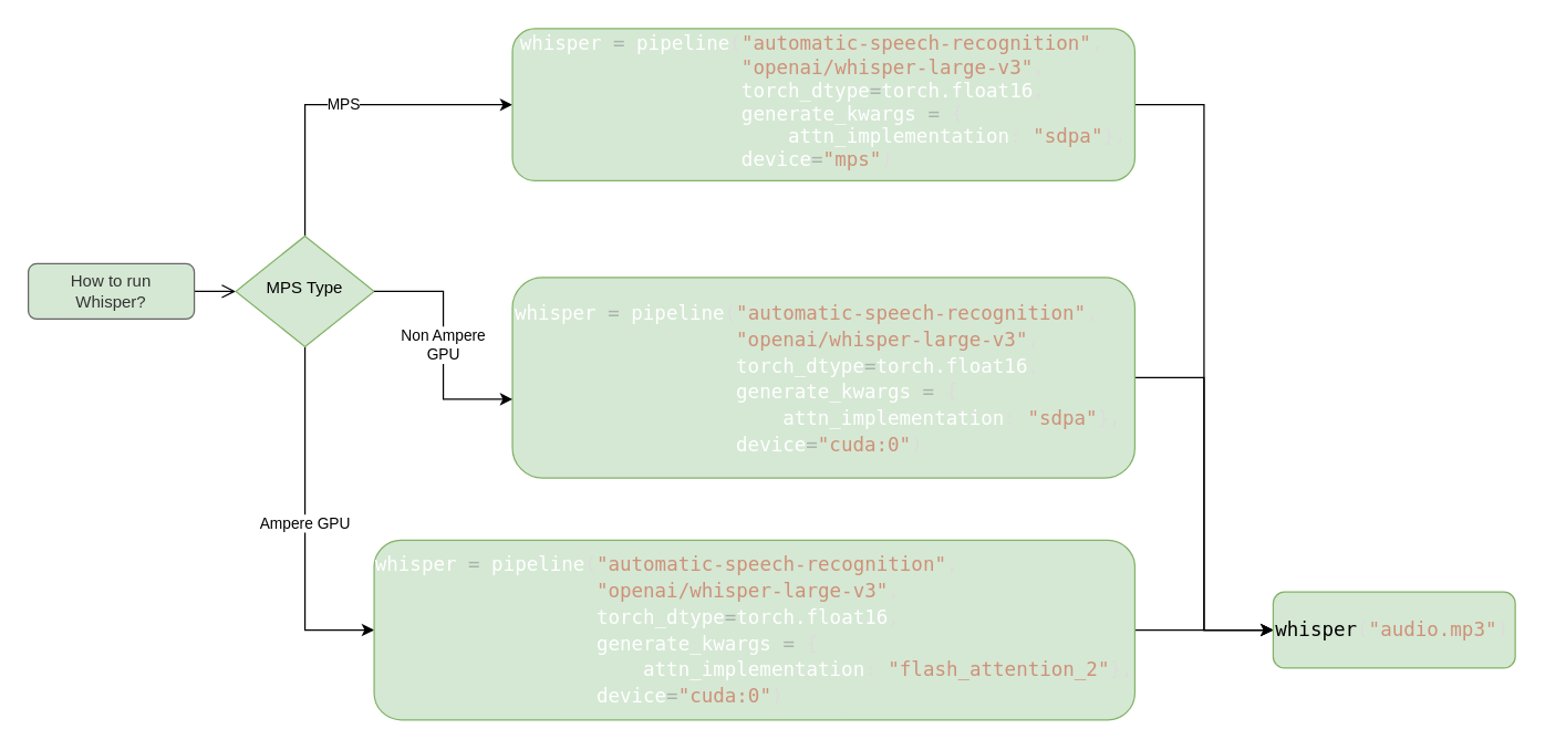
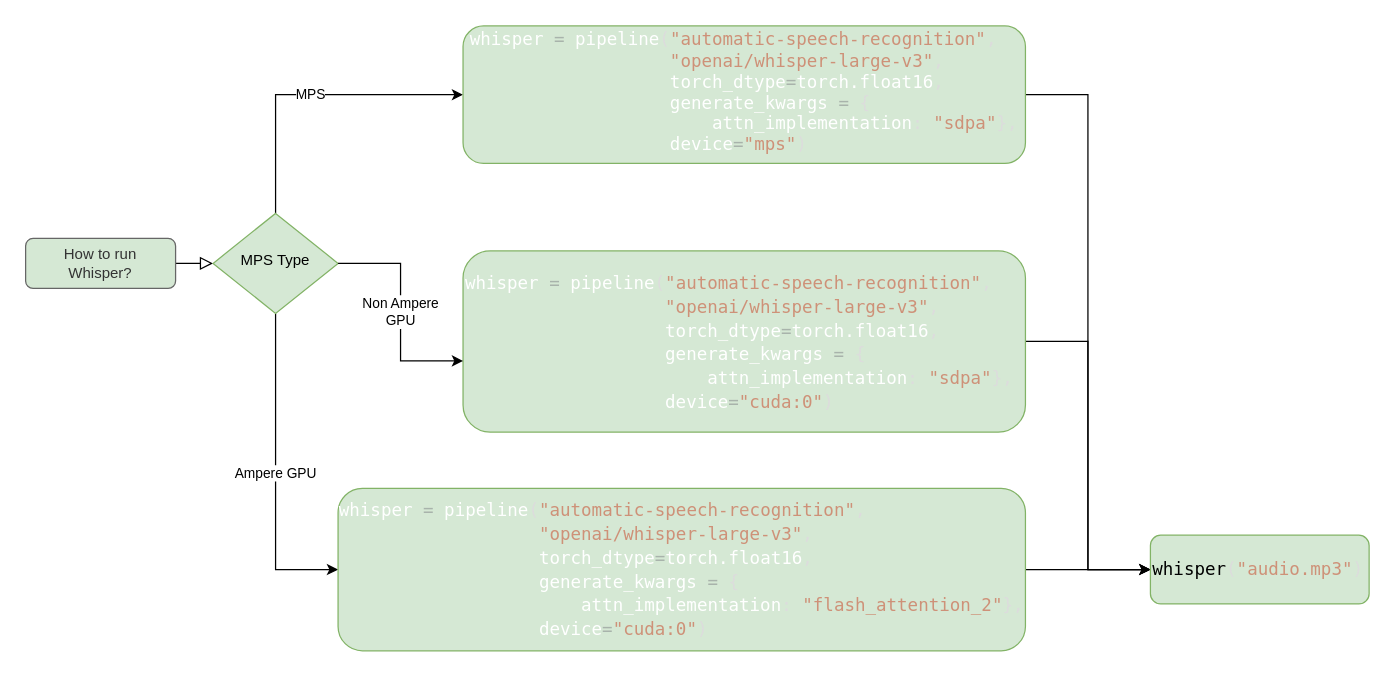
- <mxCell id="2" value="" style="rounded=0;html=1;jettySize=auto;orthogonalLoop=1;fontSize=11;endArrow=open;endFill=0;endSize=8;strokeWidth=1;shadow=0;labelBackgroundColor=none;edgeStyle=orthogonalEdgeStyle;" parent="1" source="3" target="6" edge="1"><mxGeometry relative="1" as="geometry" /></mxCell>
+ <mxCell id="2" value="" style="rounded=0;html=1;jettySize=auto;orthogonalLoop=1;fontSize=11;endArrow=block;endFill=0;endSize=8;strokeWidth=1;shadow=0;labelBackgroundColor=none;edgeStyle=orthogonalEdgeStyle;" parent="1" source="3" target="6" edge="1"><mxGeometry relative="1" as="geometry" /></mxCell>
